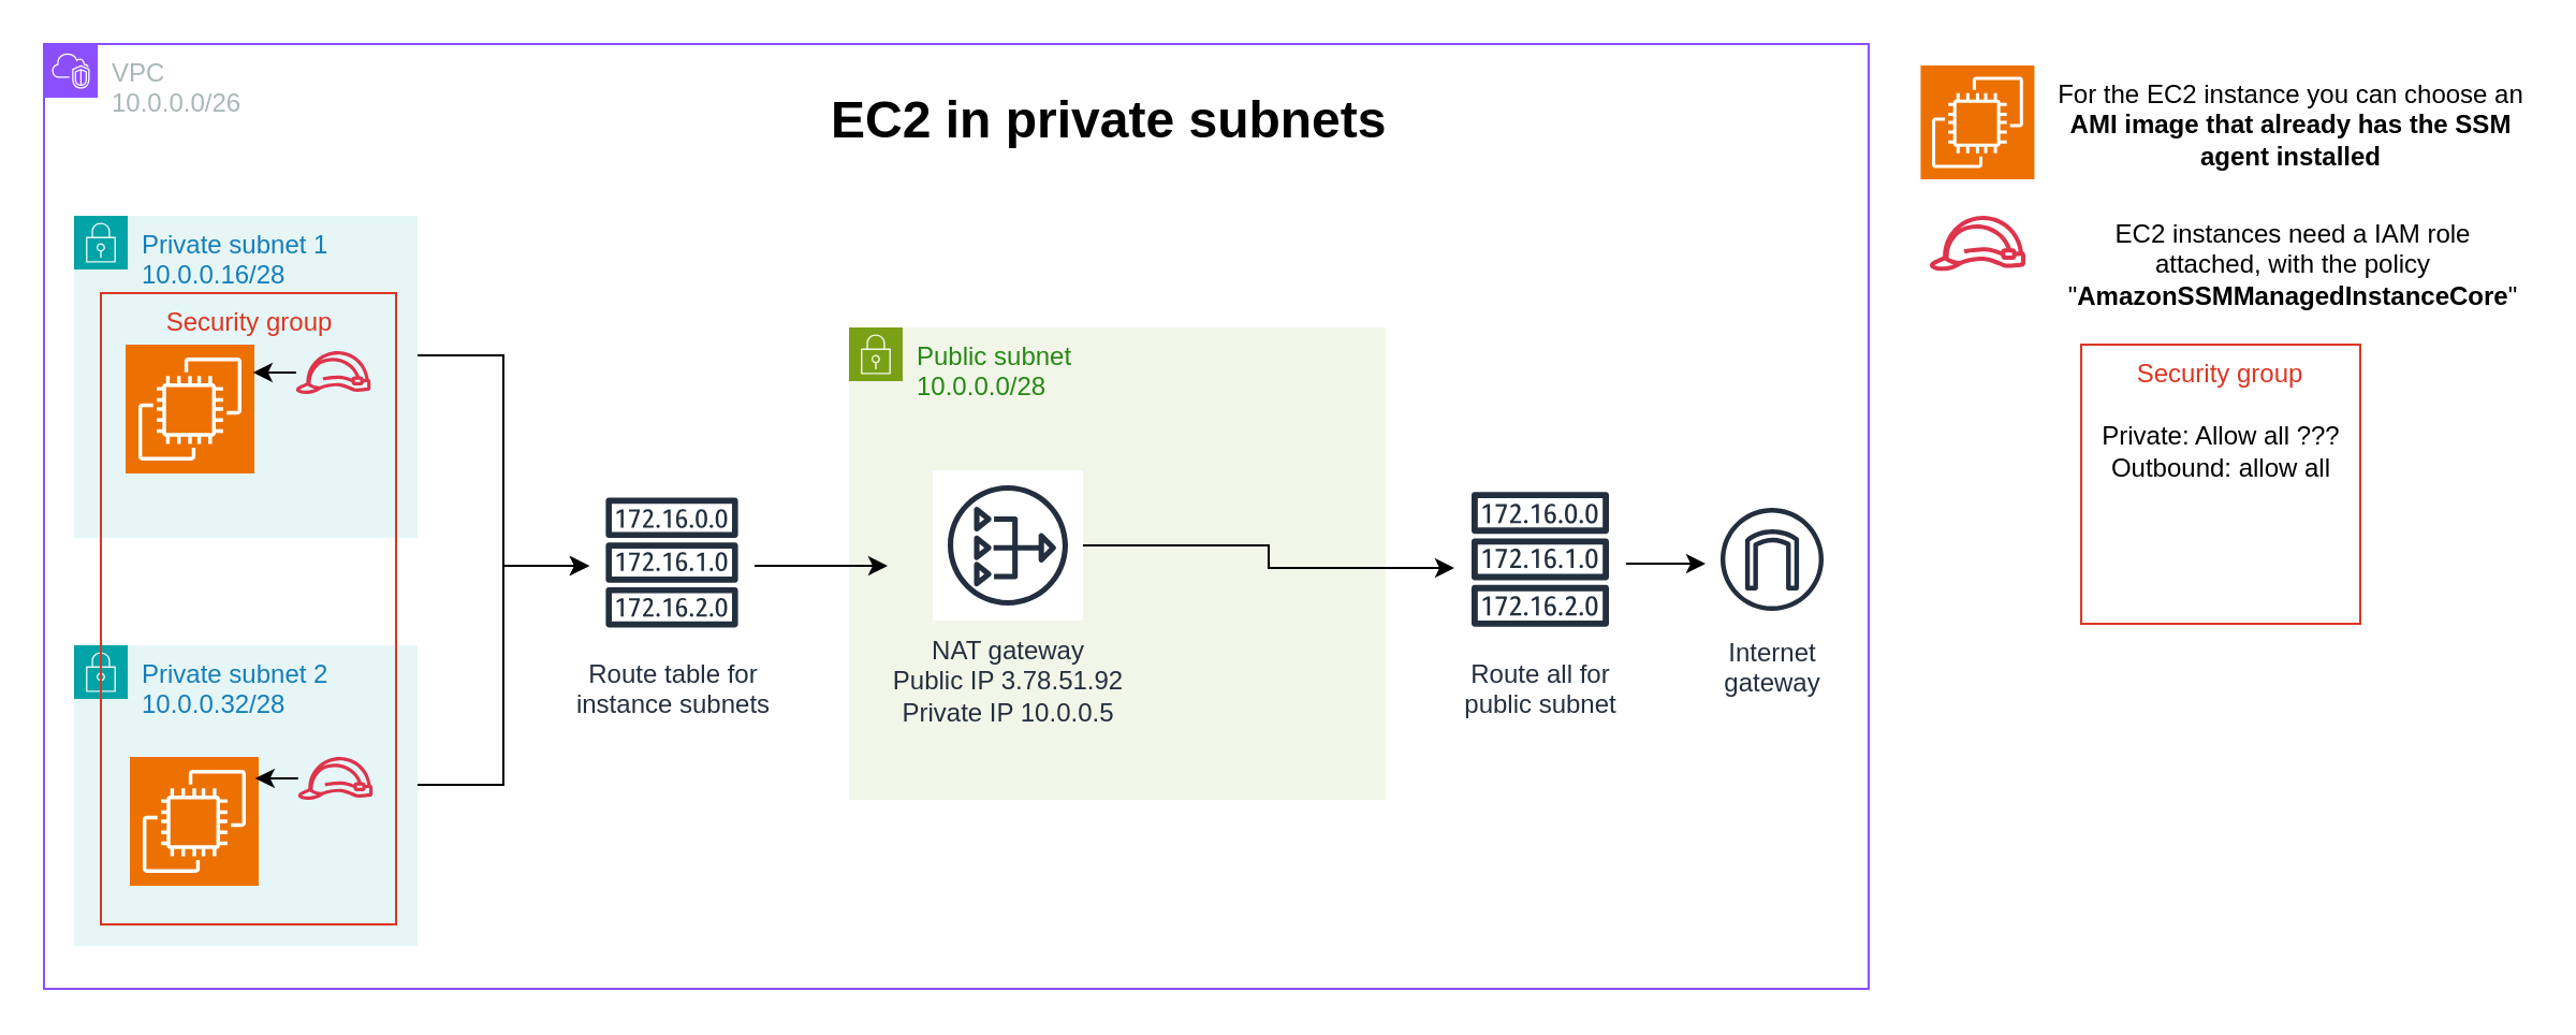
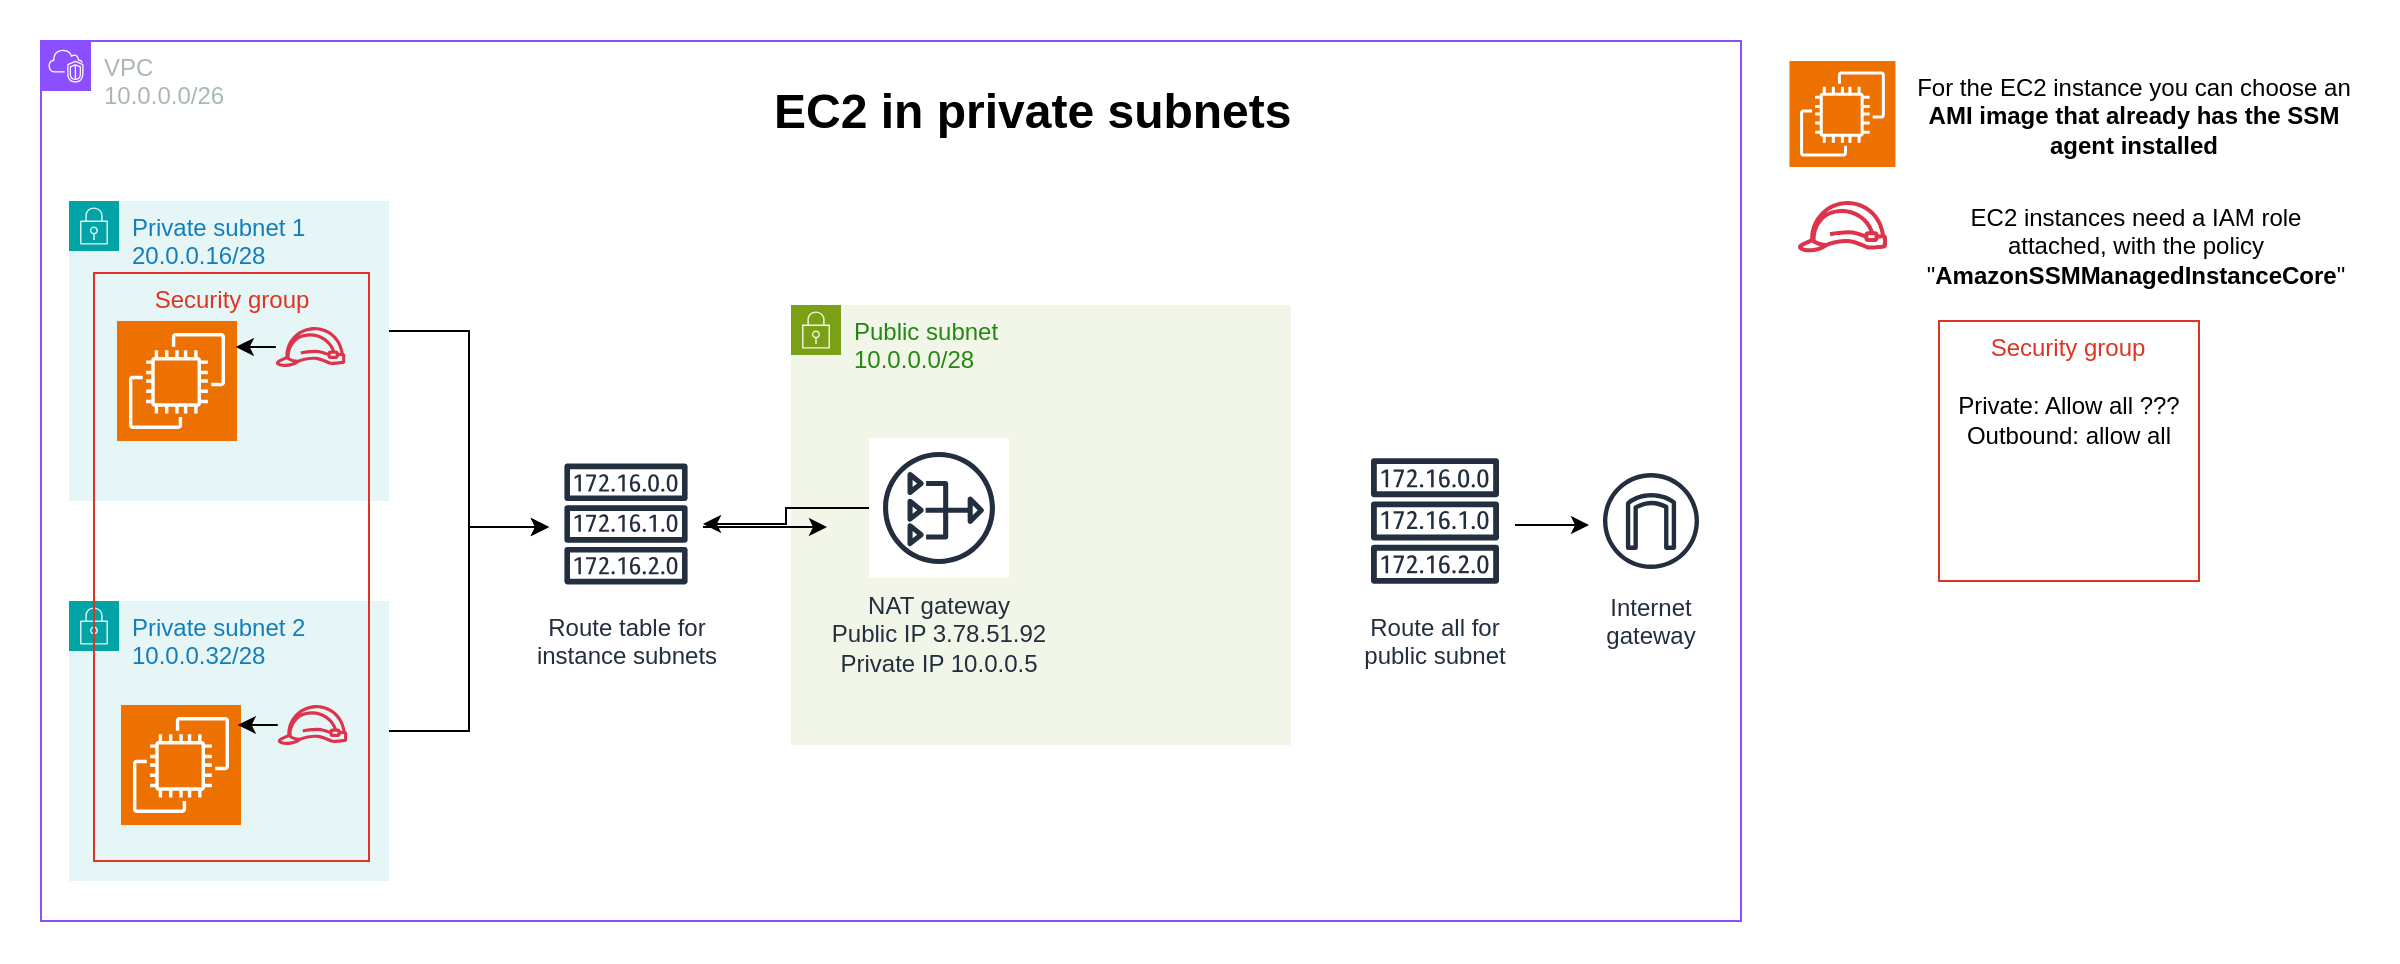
- <mxCell id="3" value="Private subnet 1&lt;br&gt;10.0.0.16/28" style="points=[[0,0],[0.25,0],[0.5,0],[0.75,0],[1,0],[1,0.25],[1,0.5],[1,0.75],[1,1],[0.75,1],[0.5,1],[0.25,1],[0,1],[0,0.75],[0,0.5],[0,0.25]];outlineConnect=0;gradientColor=none;html=1;whiteSpace=wrap;fontSize=12;fontStyle=0;container=1;pointerEvents=0;collapsible=0;recursiveResize=0;shape=mxgraph.aws4.group;grIcon=mxgraph.aws4.group_security_group;grStroke=0;strokeColor=#00A4A6;fillColor=#E6F6F7;verticalAlign=top;align=left;spacingLeft=30;fontColor=#147EBA;dashed=0;" parent="2" vertex="1"><mxGeometry x="14" y="80" width="160" height="150" as="geometry" /></mxCell>
+ <mxCell id="3" value="Private subnet 1&lt;br&gt;20.0.0.16/28" style="points=[[0,0],[0.25,0],[0.5,0],[0.75,0],[1,0],[1,0.25],[1,0.5],[1,0.75],[1,1],[0.75,1],[0.5,1],[0.25,1],[0,1],[0,0.75],[0,0.5],[0,0.25]];outlineConnect=0;gradientColor=none;html=1;whiteSpace=wrap;fontSize=12;fontStyle=0;container=1;pointerEvents=0;collapsible=0;recursiveResize=0;shape=mxgraph.aws4.group;grIcon=mxgraph.aws4.group_security_group;grStroke=0;strokeColor=#00A4A6;fillColor=#E6F6F7;verticalAlign=top;align=left;spacingLeft=30;fontColor=#147EBA;dashed=0;" parent="2" vertex="1"><mxGeometry x="14" y="80" width="160" height="150" as="geometry" /></mxCell>
- <mxCell id="13" style="edgeStyle=orthogonalEdgeStyle;rounded=0;orthogonalLoop=1;jettySize=auto;html=1;entryX=0;entryY=0.55;entryDx=0;entryDy=0;entryPerimeter=0;" parent="2" source="6" target="12" edge="1"><mxGeometry relative="1" as="geometry" /></mxCell>
+ <mxCell id="13" style="edgeStyle=orthogonalEdgeStyle;rounded=0;orthogonalLoop=1;jettySize=auto;html=1;" parent="2" source="6" target="10" edge="1"><mxGeometry relative="1" as="geometry" /></mxCell>
